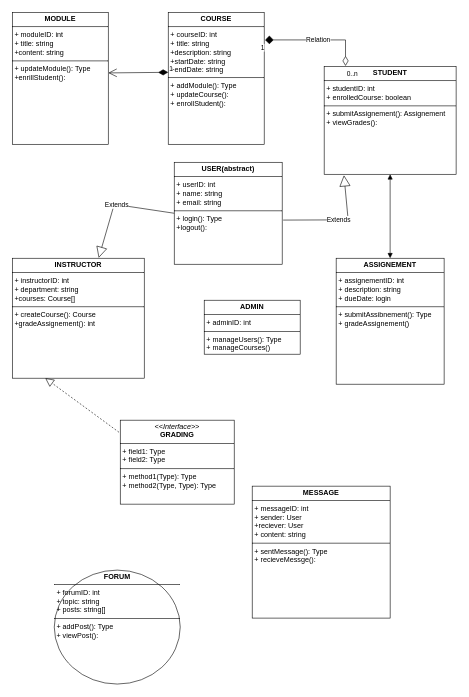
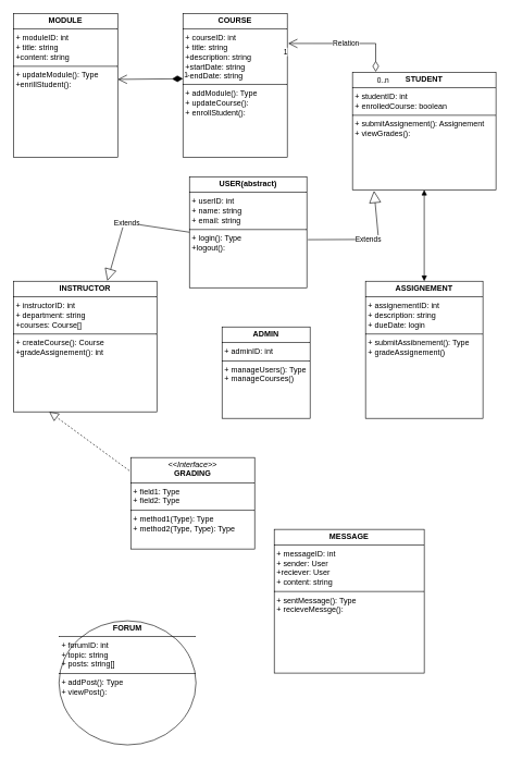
- <mxCell id="13" value="Relation" style="endArrow=diamond;html=1;endSize=12;startArrow=diamondThin;startSize=14;startFill=0;edgeStyle=orthogonalEdgeStyle;rounded=0;exitX=0.162;exitY=-0.003;exitDx=0;exitDy=0;entryX=1.009;entryY=0.209;entryDx=0;entryDy=0;entryPerimeter=0;exitPerimeter=0;" edge="1" parent="1" source="6" target="2"><mxGeometry relative="1" as="geometry"><mxPoint x="650" y="50" as="sourcePoint" /><mxPoint x="490" y="50" as="targetPoint" /></mxGeometry></mxCell>
+ <mxCell id="13" value="Relation" style="endArrow=open;html=1;endSize=12;startArrow=diamondThin;startSize=14;startFill=0;edgeStyle=orthogonalEdgeStyle;rounded=0;exitX=0.162;exitY=-0.003;exitDx=0;exitDy=0;entryX=1.009;entryY=0.209;entryDx=0;entryDy=0;entryPerimeter=0;exitPerimeter=0;" edge="1" parent="1" source="6" target="2"><mxGeometry relative="1" as="geometry"><mxPoint x="650" y="50" as="sourcePoint" /><mxPoint x="490" y="50" as="targetPoint" /></mxGeometry></mxCell>
- <mxCell id="8" value="&lt;p style=&quot;margin:0px;margin-top:4px;text-align:center;&quot;&gt;&lt;b&gt;ADMIN&lt;/b&gt;&lt;/p&gt;&lt;hr size=&quot;1&quot; style=&quot;border-style:solid;&quot;&gt;&lt;p style=&quot;margin:0px;margin-left:4px;&quot;&gt;+ adminID: int&lt;/p&gt;&lt;hr size=&quot;1&quot; style=&quot;border-style:solid;&quot;&gt;&lt;p style=&quot;margin:0px;margin-left:4px;&quot;&gt;+ manageUsers(): Type&lt;/p&gt;&lt;p style=&quot;margin:0px;margin-left:4px;&quot;&gt;+ manageCourses()&lt;/p&gt;" style="verticalAlign=top;align=left;overflow=fill;html=1;whiteSpace=wrap;" vertex="1" parent="1"><mxGeometry x="340" y="500" width="160" height="90" as="geometry" /></mxCell>
+ <mxCell id="8" value="&lt;p style=&quot;margin:0px;margin-top:4px;text-align:center;&quot;&gt;&lt;b&gt;ADMIN&lt;/b&gt;&lt;/p&gt;&lt;hr size=&quot;1&quot; style=&quot;border-style:solid;&quot;&gt;&lt;p style=&quot;margin:0px;margin-left:4px;&quot;&gt;+ adminID: int&lt;/p&gt;&lt;hr size=&quot;1&quot; style=&quot;border-style:solid;&quot;&gt;&lt;p style=&quot;margin:0px;margin-left:4px;&quot;&gt;+ manageUsers(): Type&lt;/p&gt;&lt;p style=&quot;margin:0px;margin-left:4px;&quot;&gt;+ manageCourses()&lt;/p&gt;" style="verticalAlign=top;align=left;overflow=fill;html=1;whiteSpace=wrap;" vertex="1" parent="1"><mxGeometry x="340" y="500" width="135" height="140" as="geometry" /></mxCell>
